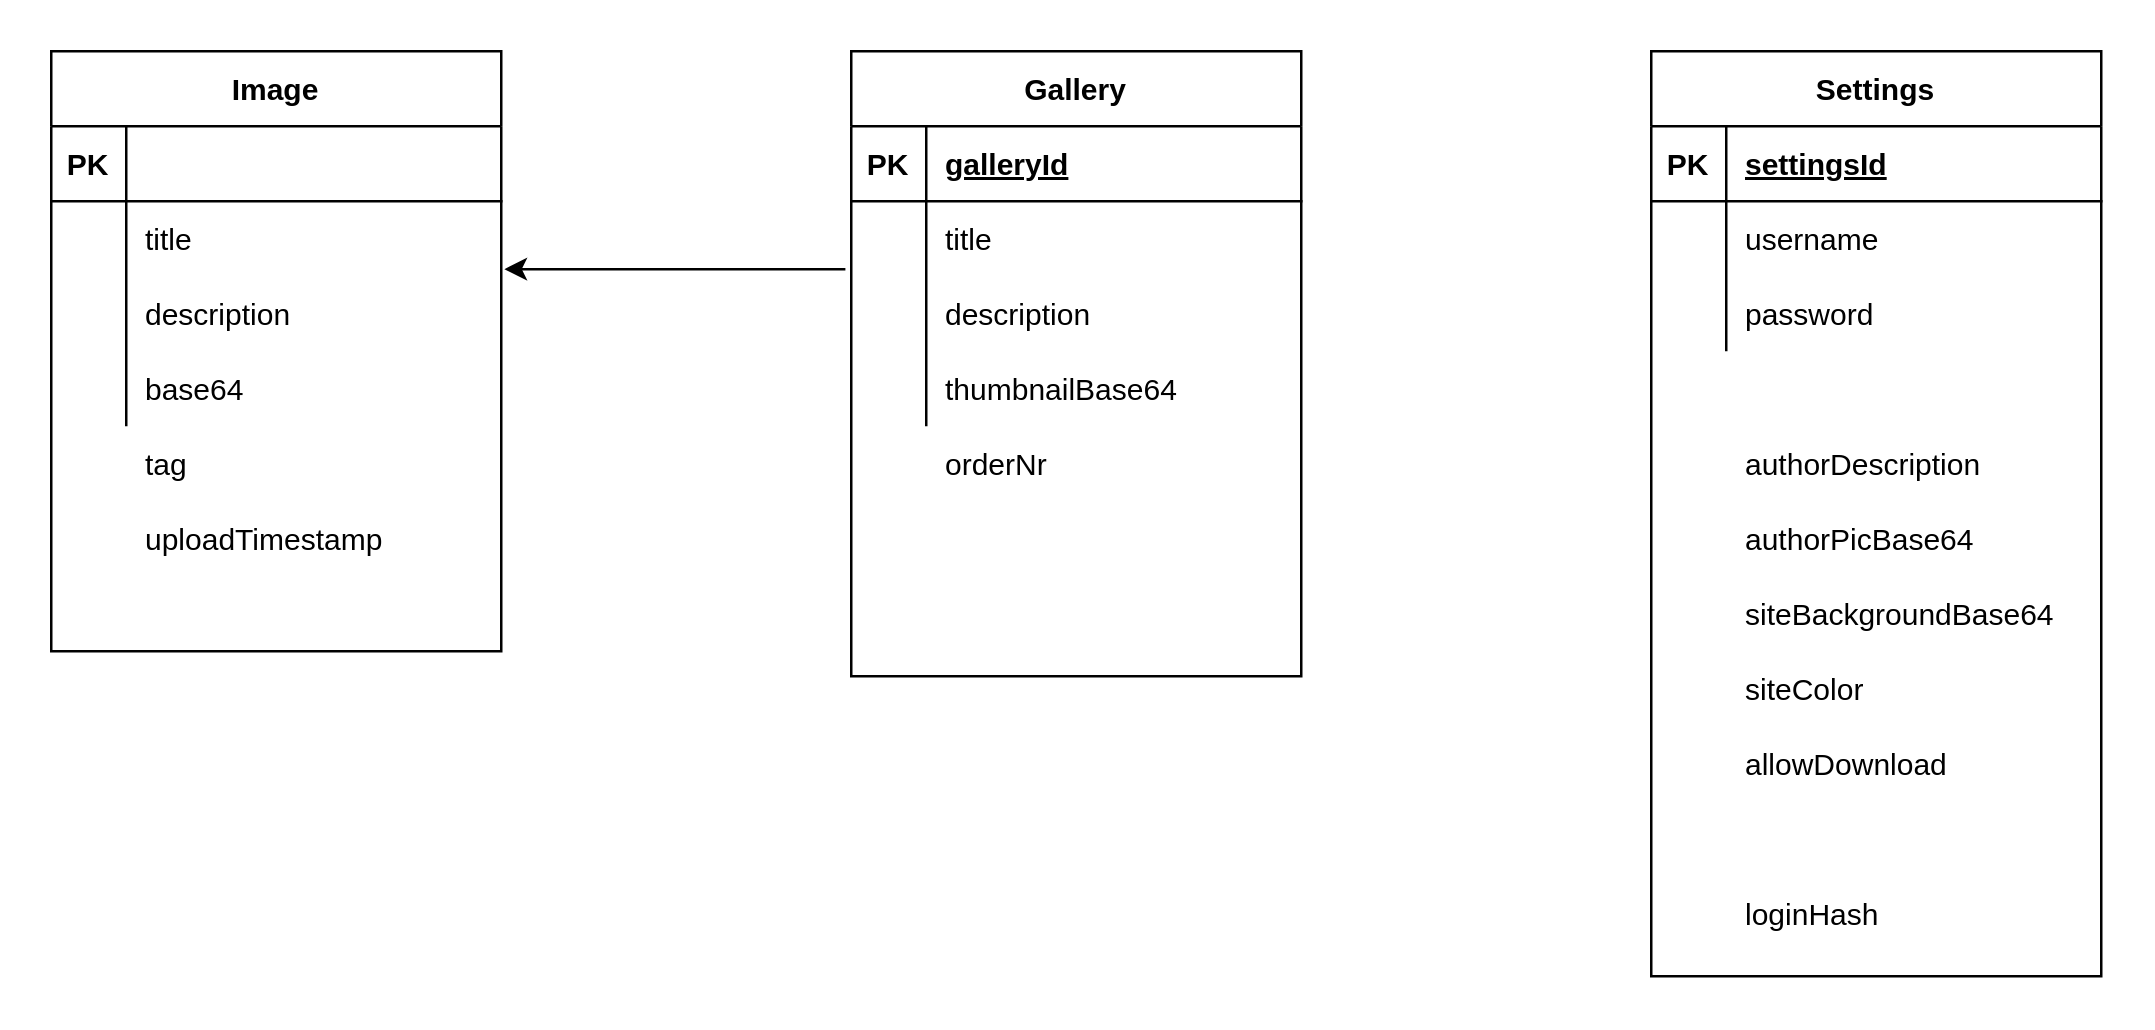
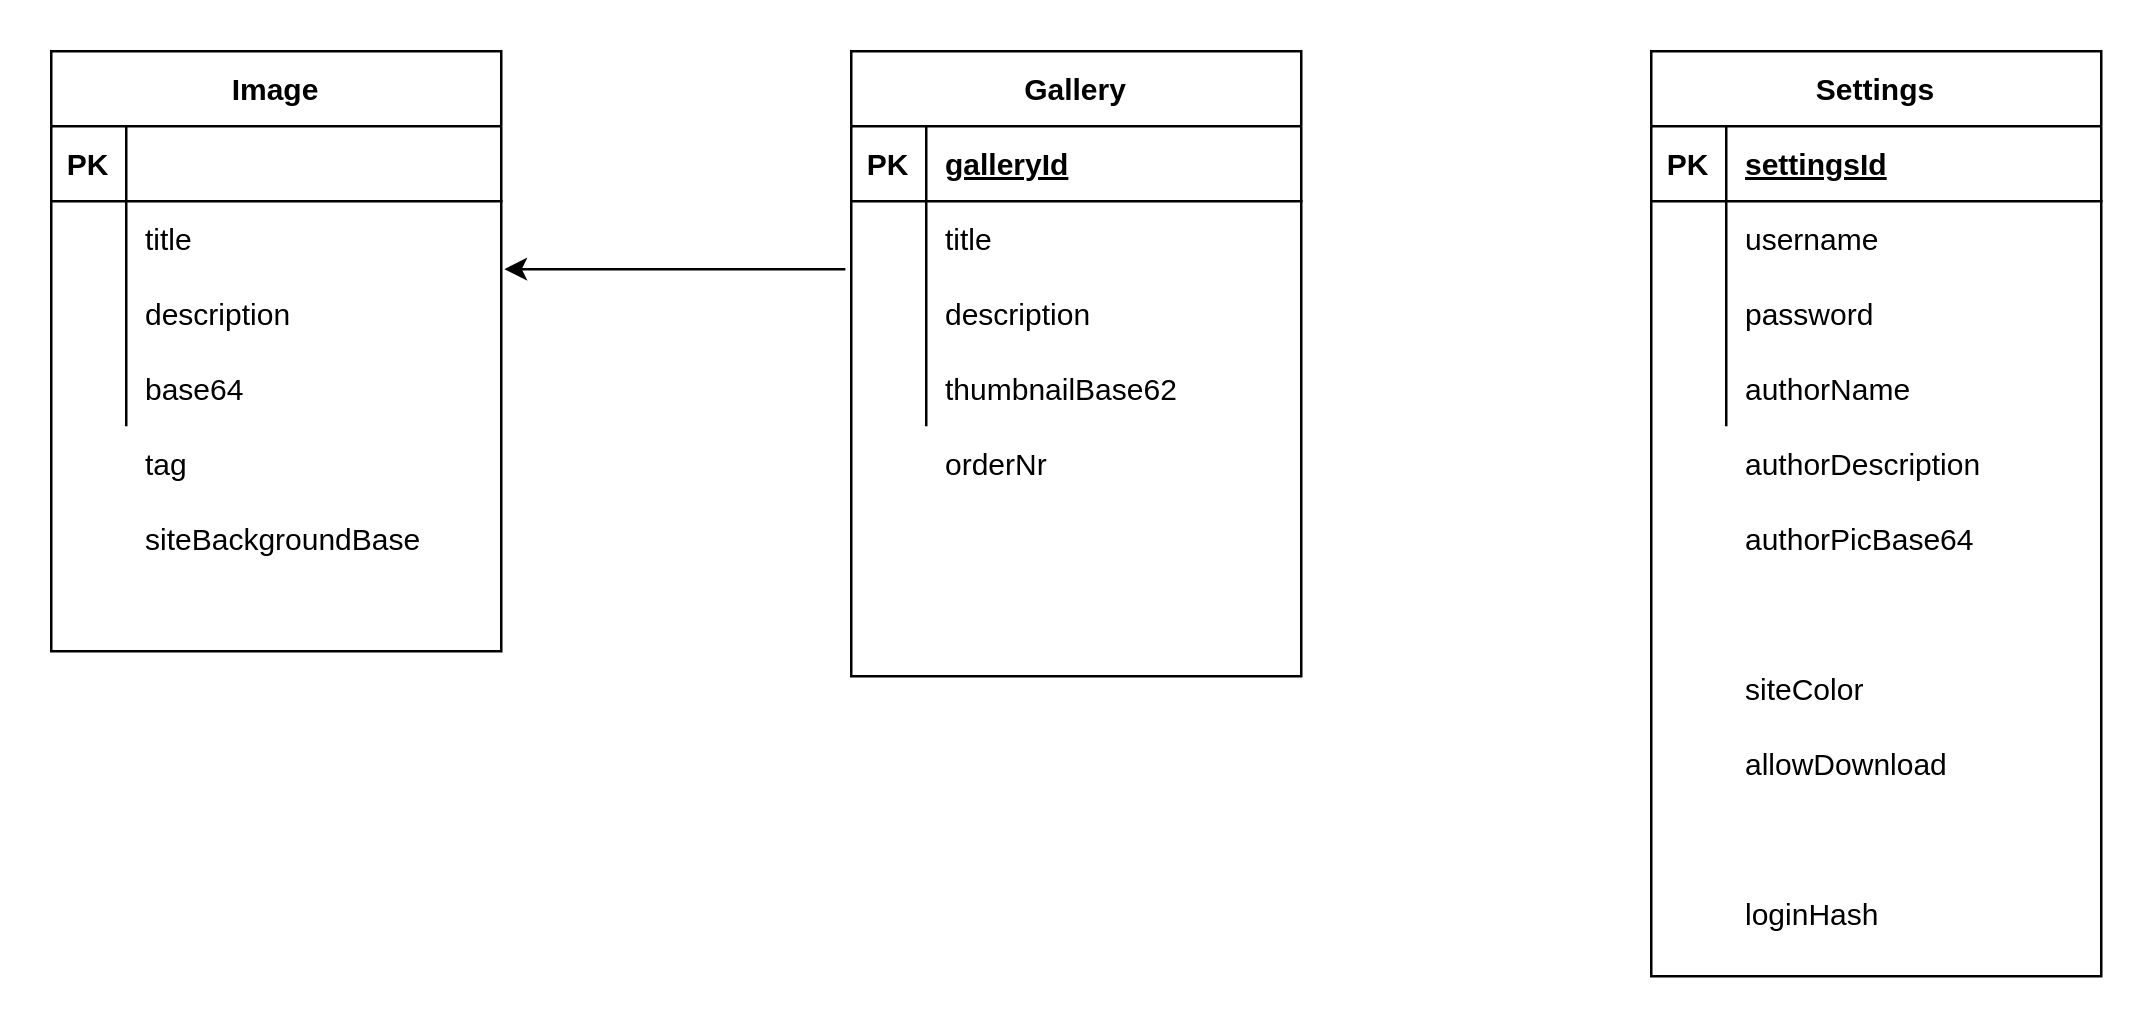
+ <mxCell id="40" value="authorName" style="shape=partialRectangle;connectable=0;fillColor=none;top=0;left=0;bottom=0;right=0;align=left;spacingLeft=6;overflow=hidden;" parent="38" vertex="1"><mxGeometry x="30" width="150" height="30" as="geometry" /></mxCell>
- <mxCell id="26" value="thumbnailBase64" style="shape=partialRectangle;connectable=0;fillColor=none;top=0;left=0;bottom=0;right=0;align=left;spacingLeft=6;overflow=hidden;dashed=1;" parent="24" vertex="1"><mxGeometry x="30" width="150" height="30" as="geometry" /></mxCell>
+ <mxCell id="26" value="thumbnailBase62" style="shape=partialRectangle;connectable=0;fillColor=none;top=0;left=0;bottom=0;right=0;align=left;spacingLeft=6;overflow=hidden;dashed=1;" parent="24" vertex="1"><mxGeometry x="30" width="150" height="30" as="geometry" /></mxCell>
- <mxCell id="43" value="uploadTimestamp" style="shape=partialRectangle;connectable=0;fillColor=none;top=0;left=0;bottom=0;right=0;align=left;spacingLeft=6;overflow=hidden;" parent="1" vertex="1"><mxGeometry x="50" y="200" width="150" height="30" as="geometry" /></mxCell>
+ <mxCell id="43" value="siteBackgroundBase" style="shape=partialRectangle;connectable=0;fillColor=none;top=0;left=0;bottom=0;right=0;align=left;spacingLeft=6;overflow=hidden;" parent="1" vertex="1"><mxGeometry x="50" y="200" width="150" height="30" as="geometry" /></mxCell>
- <mxCell id="46" value="siteBackgroundBase64" style="shape=partialRectangle;connectable=0;fillColor=none;top=0;left=0;bottom=0;right=0;align=left;spacingLeft=6;overflow=hidden;" parent="1" vertex="1"><mxGeometry x="690" y="230" width="150" height="30" as="geometry" /></mxCell>
